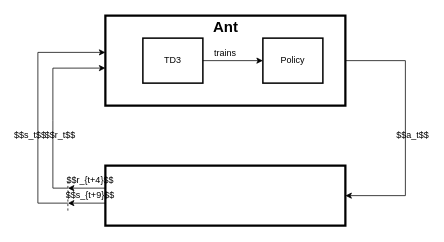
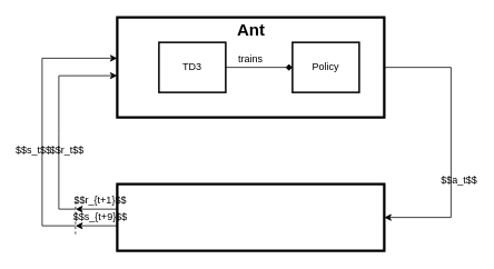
- <mxCell id="6" style="edgeStyle=orthogonalEdgeStyle;rounded=0;orthogonalLoop=1;jettySize=auto;html=1;exitX=1;exitY=0.5;exitDx=0;exitDy=0;entryX=0;entryY=0.5;entryDx=0;entryDy=0;" edge="1" parent="1" source="7" target="9"><mxGeometry relative="1" as="geometry" /></mxCell>
+ <mxCell id="6" style="edgeStyle=orthogonalEdgeStyle;rounded=0;orthogonalLoop=1;jettySize=auto;html=1;exitX=1;exitY=0.5;exitDx=0;exitDy=0;entryX=0;entryY=0.5;entryDx=0;entryDy=0;endArrow=diamond;" edge="1" parent="1" source="7" target="9"><mxGeometry relative="1" as="geometry" /></mxCell>
- <mxCell id="18" value="$$a_t$$" style="text;html=1;strokeColor=none;fillColor=none;align=center;verticalAlign=middle;whiteSpace=wrap;rounded=0;" vertex="1" parent="1"><mxGeometry x="530" y="170" width="40" height="20" as="geometry" /></mxCell>
+ <mxCell id="18" value="$$a_t$$" style="text;html=1;strokeColor=none;fillColor=none;align=center;verticalAlign=middle;whiteSpace=wrap;rounded=0;" vertex="1" parent="1"><mxGeometry x="530" y="205" width="40" height="20" as="geometry" /></mxCell>
- <mxCell id="19" value="$$r_{t+4}$$" style="text;html=1;strokeColor=none;fillColor=none;align=center;verticalAlign=middle;whiteSpace=wrap;rounded=0;" vertex="1" parent="1"><mxGeometry x="100" y="230" width="40" height="20" as="geometry" /></mxCell>
+ <mxCell id="19" value="$$r_{t+1}$$" style="text;html=1;strokeColor=none;fillColor=none;align=center;verticalAlign=middle;whiteSpace=wrap;rounded=0;" vertex="1" parent="1"><mxGeometry x="100" y="230" width="40" height="20" as="geometry" /></mxCell>
